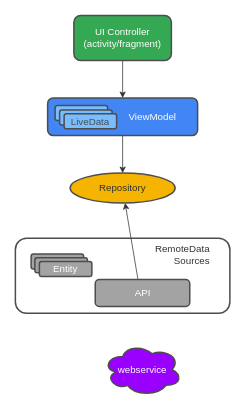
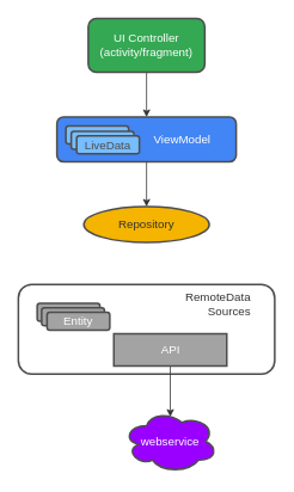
- <mxCell id="16" style="edgeStyle=none;rounded=0;orthogonalLoop=1;jettySize=auto;html=1;exitX=0.5;exitY=1;exitDx=0;exitDy=0;fontSize=13;fontColor=#FFFFFF;strokeColor=#333333;" edge="1" parent="1" source="17" target="9"><mxGeometry relative="1" as="geometry" /></mxCell>
+ <mxCell id="16" style="edgeStyle=none;rounded=0;orthogonalLoop=1;jettySize=auto;html=1;exitX=0.5;exitY=1;exitDx=0;exitDy=0;fontSize=13;fontColor=#FFFFFF;strokeColor=#333333;entryX=0.5;entryY=0.11;entryDx=0;entryDy=0;entryPerimeter=0;" edge="1" parent="1" source="17" target="18"><mxGeometry relative="1" as="geometry" /></mxCell>
- <mxCell id="17" value="&lt;font style=&quot;font-size: 13px&quot;&gt;API&lt;/font&gt;" style="rounded=1;whiteSpace=wrap;html=1;fontColor=#FFFFFF;strokeColor=#4D4D4D;strokeWidth=2;fillColor=#A3A3A3;" vertex="1" parent="1"><mxGeometry x="126.5" y="372" width="126" height="36" as="geometry" /></mxCell>
+ <mxCell id="17" value="&lt;font style=&quot;font-size: 13px&quot;&gt;API&lt;/font&gt;" style="whiteSpace=wrap;html=1;fontColor=#FFFFFF;strokeColor=#4D4D4D;strokeWidth=2;fillColor=#A3A3A3;rounded=0;" vertex="1" parent="1"><mxGeometry x="126.5" y="372" width="126" height="36" as="geometry" /></mxCell>
